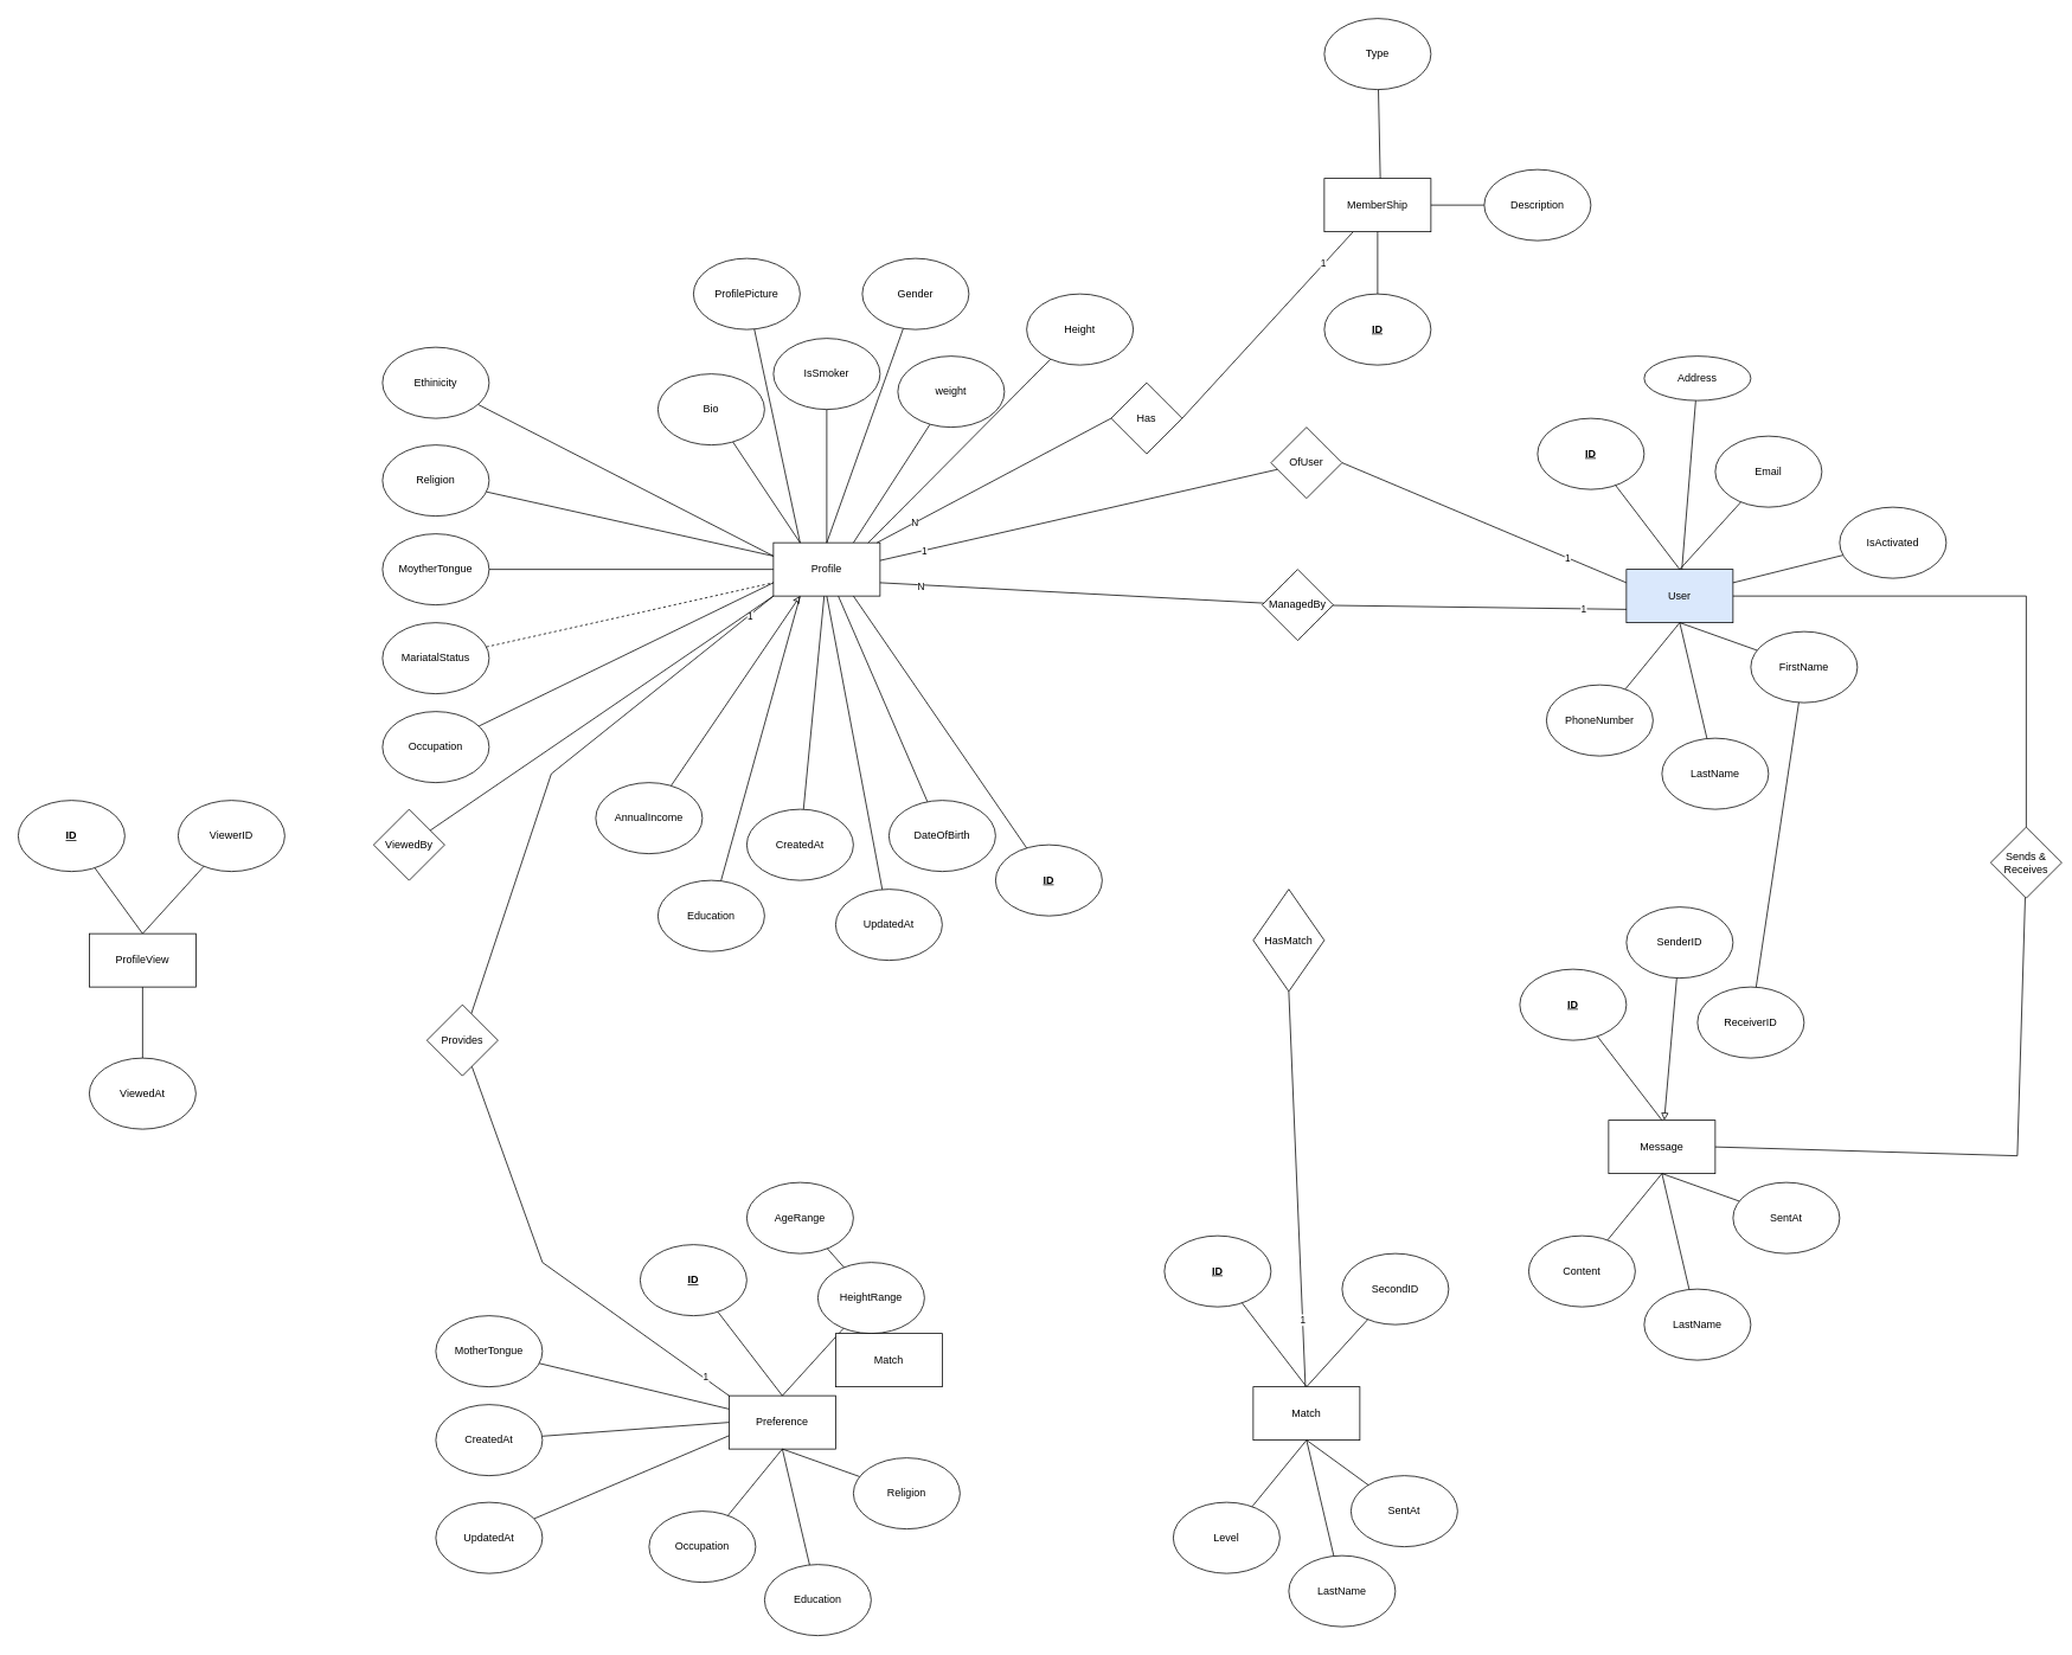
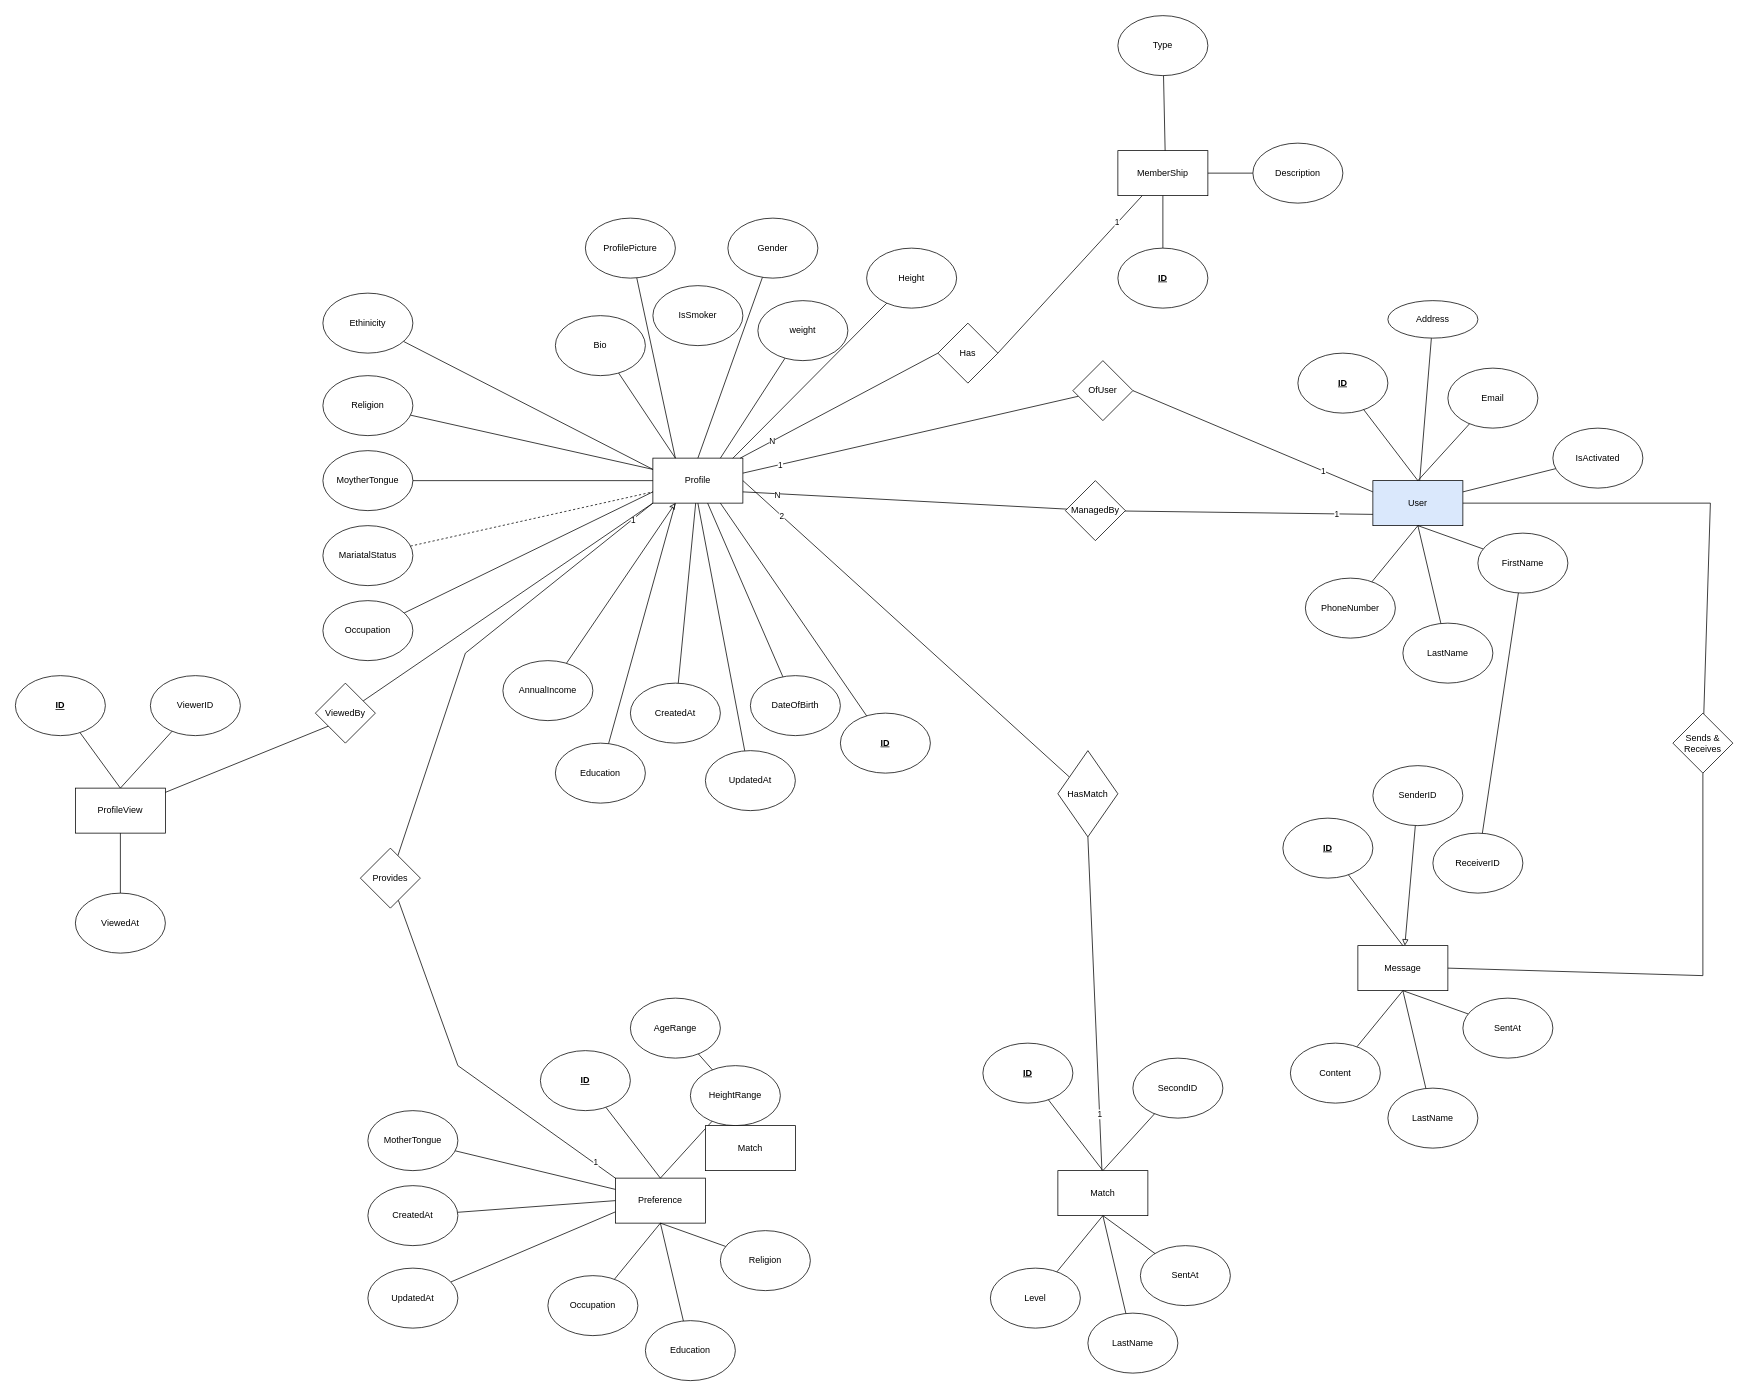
- <mxCell id="48" style="edgeStyle=none;rounded=0;orthogonalLoop=1;jettySize=auto;html=1;entryX=0.5;entryY=0;entryDx=0;entryDy=0;endArrow=none;endFill=0;" edge="1" parent="1" source="49" target="2"><mxGeometry relative="1" as="geometry" /></mxCell>
+ <mxCell id="129" style="edgeStyle=none;rounded=0;orthogonalLoop=1;jettySize=auto;html=1;entryX=1;entryY=0.5;entryDx=0;entryDy=0;endArrow=none;endFill=0;" edge="1" parent="1" source="131" target="2"><mxGeometry relative="1" as="geometry" /></mxCell>
+ <mxCell id="130" value="2" style="edgeLabel;html=1;align=center;verticalAlign=middle;resizable=0;points=[];" vertex="1" connectable="0" parent="129"><mxGeometry x="0.762" relative="1" as="geometry"><mxPoint as="offset" /></mxGeometry></mxCell>
- <mxCell id="98" value="Sends &amp;amp; Receives" style="rhombus;whiteSpace=wrap;html=1;" vertex="1" parent="1"><mxGeometry x="2240" y="930" width="80" height="80" as="geometry" /></mxCell>
+ <mxCell id="98" value="Sends &amp;amp; Receives" style="rhombus;whiteSpace=wrap;html=1;" vertex="1" parent="1"><mxGeometry x="2230" y="950" width="80" height="80" as="geometry" /></mxCell>
+ <mxCell id="139" value="" style="edgeStyle=none;rounded=0;orthogonalLoop=1;jettySize=auto;html=1;entryX=0;entryY=1;entryDx=0;entryDy=0;endArrow=none;endFill=0;" edge="1" parent="1" source="136" target="140"><mxGeometry relative="1" as="geometry"><mxPoint x="220" y="1056" as="sourcePoint" /><mxPoint x="870" y="670" as="targetPoint" /><Array as="points"><mxPoint x="480" y="950" /></Array></mxGeometry></mxCell>
